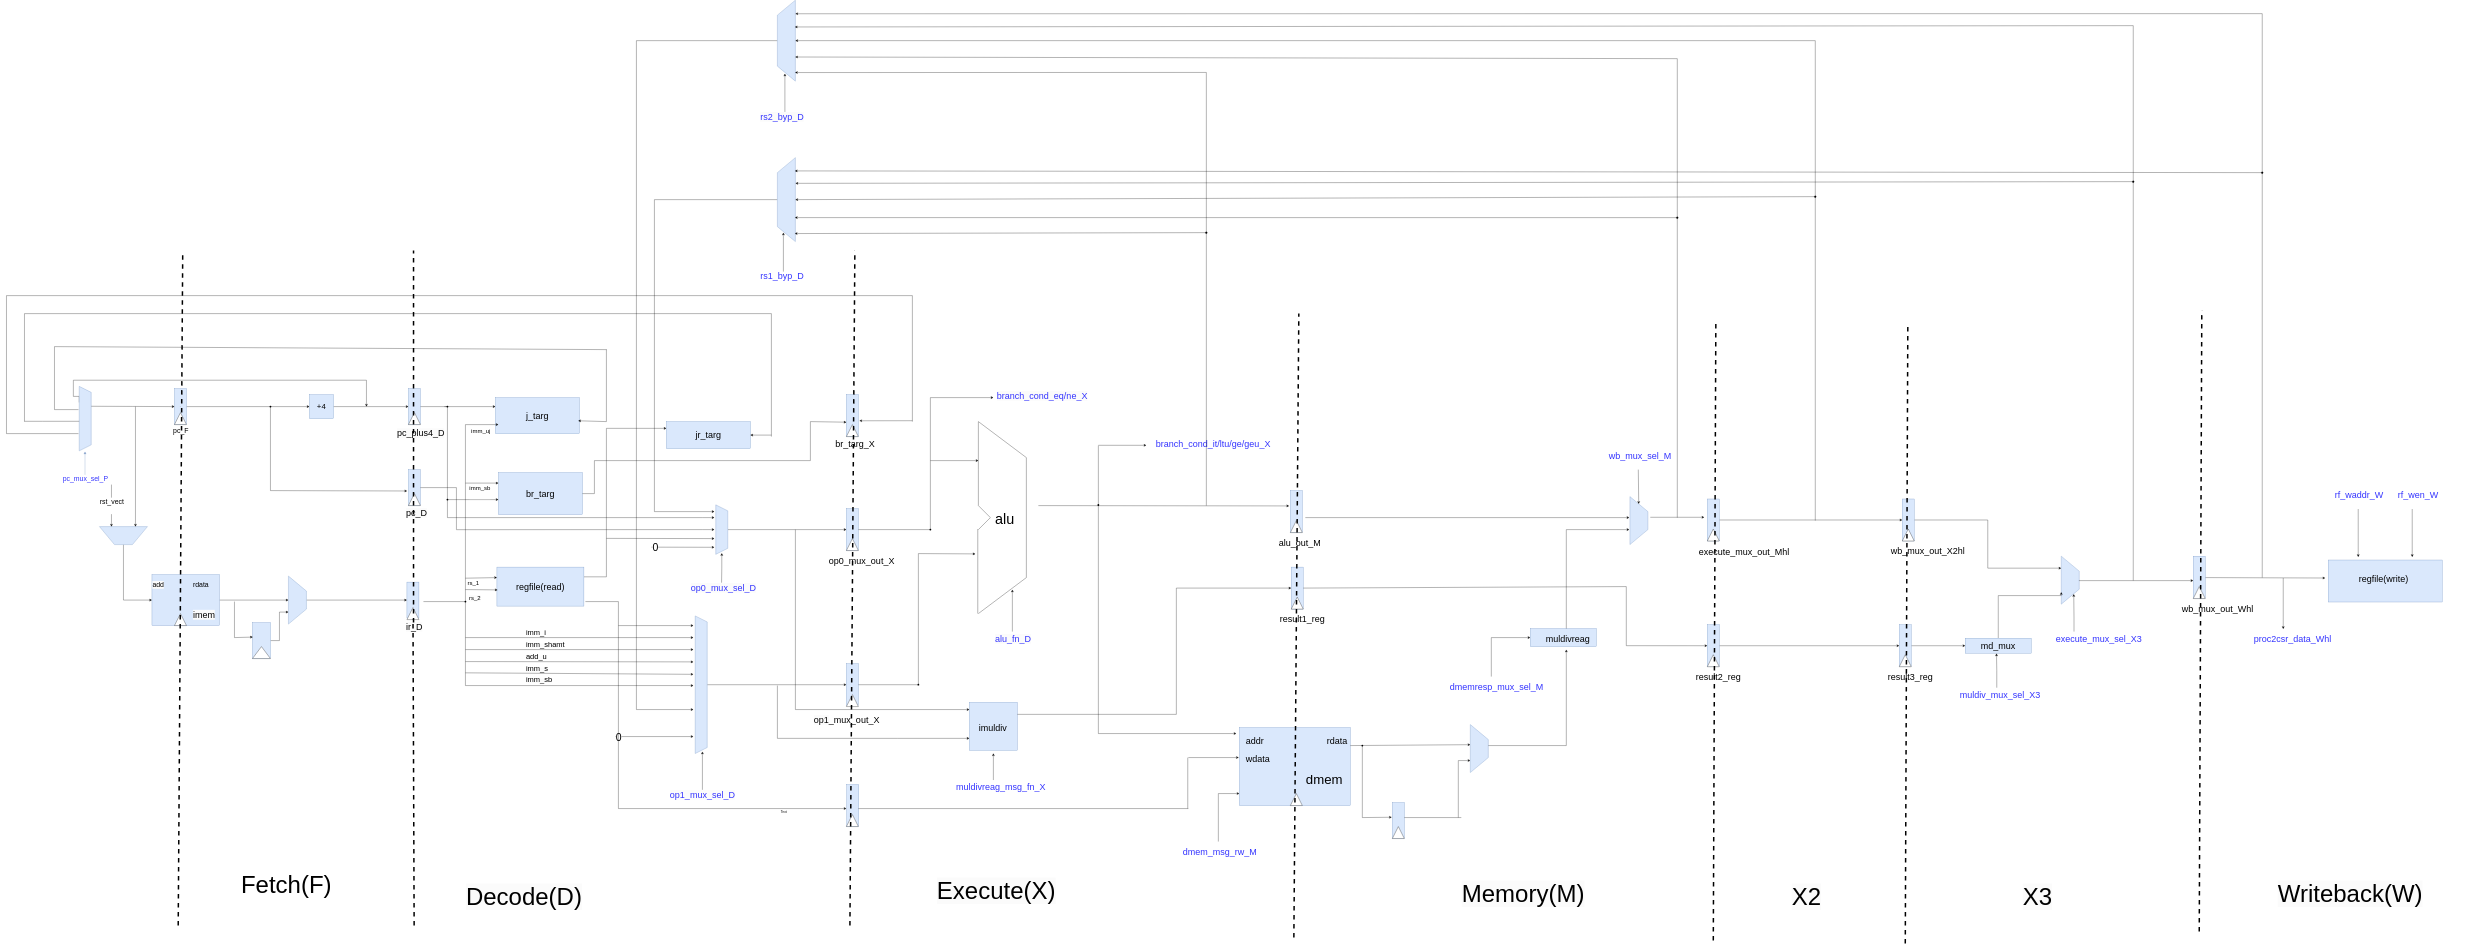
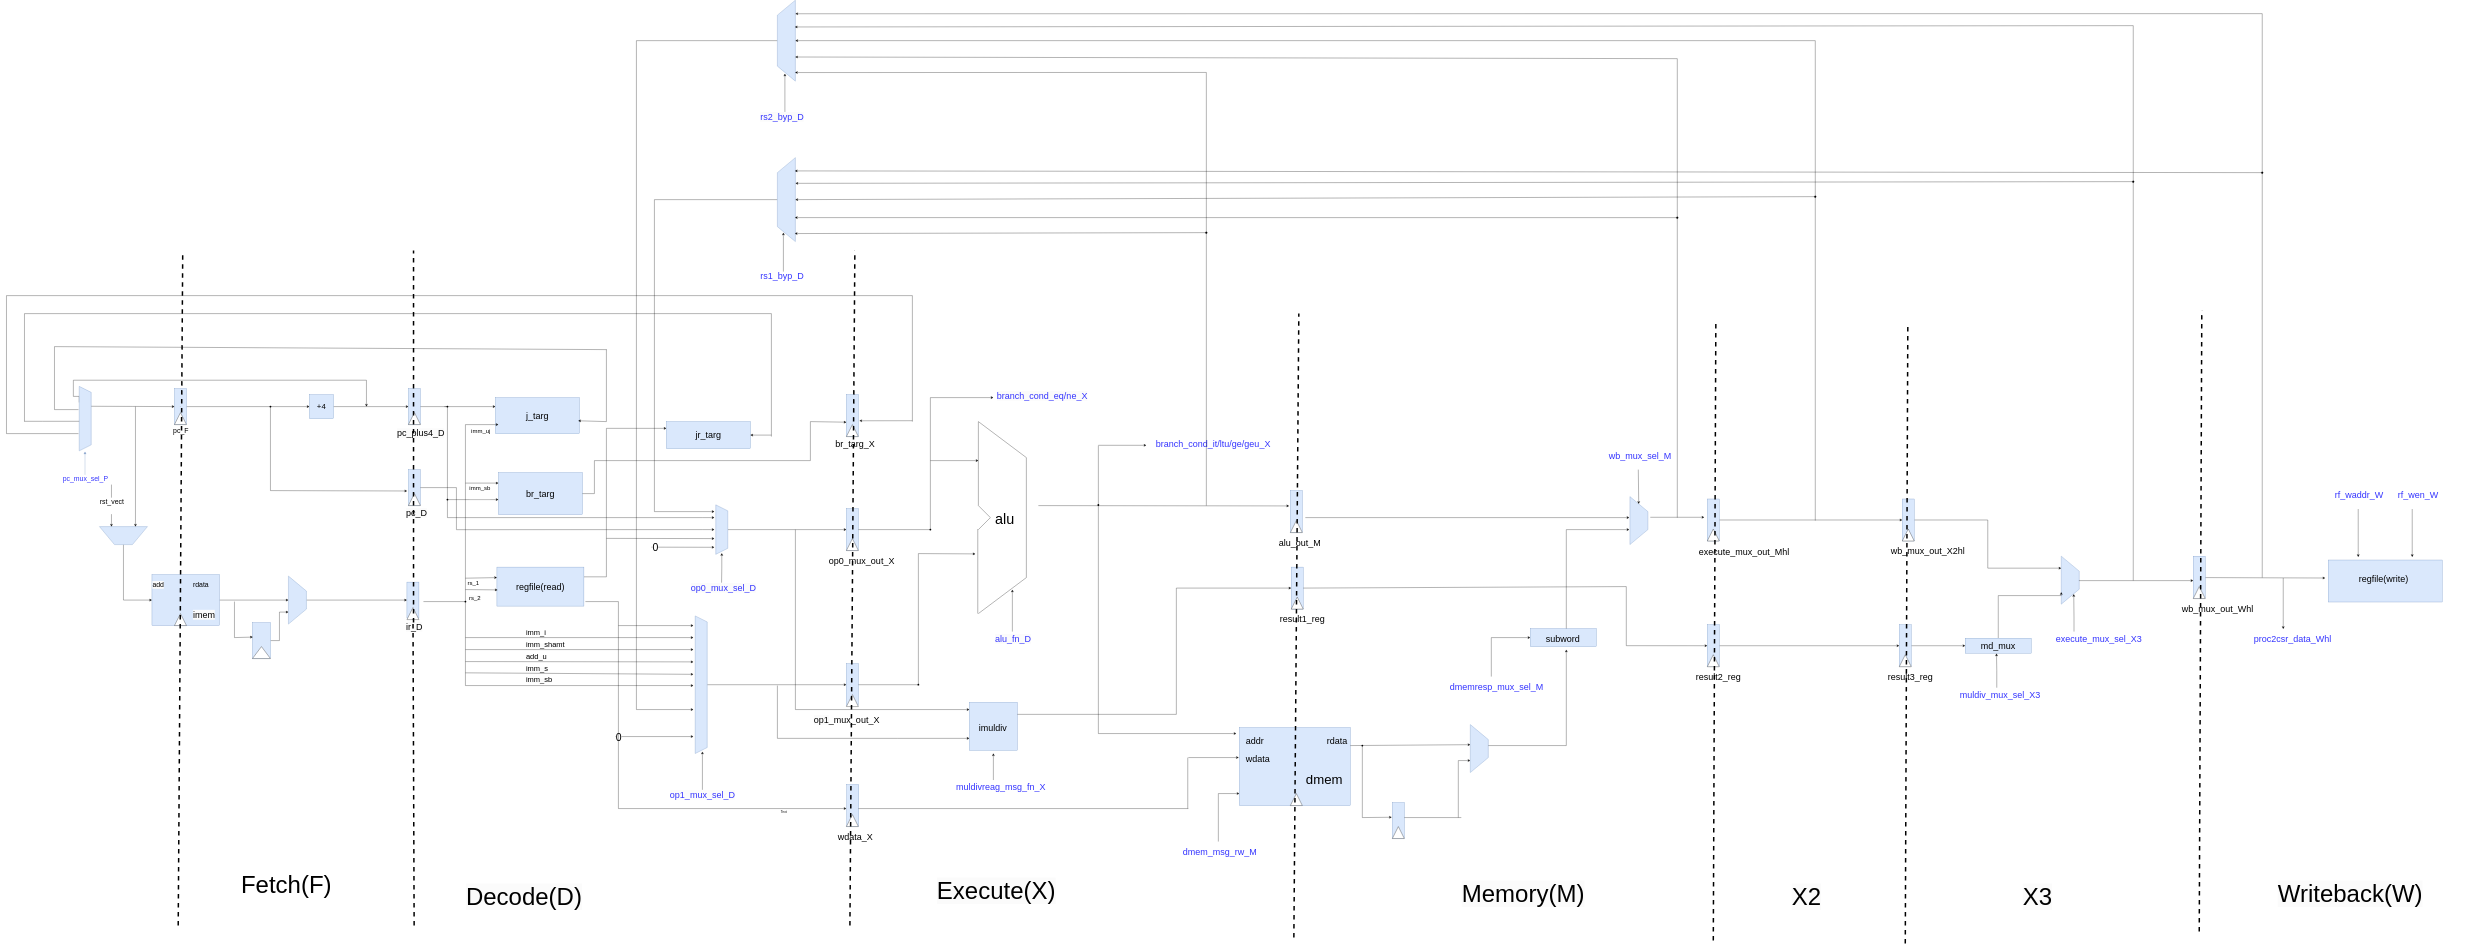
- <mxCell id="144" value="&lt;div&gt;&lt;span style=&quot;font-size: 30px;&quot;&gt;muldivreag&lt;/span&gt;&lt;/div&gt;&lt;div&gt;&lt;span style=&quot;font-size: 30px;&quot;&gt;&lt;br&gt;&lt;/span&gt;&lt;/div&gt;" style="text;whiteSpace=wrap;html=1;" parent="1" vertex="1"><mxGeometry x="5150" y="2080" width="250" height="60" as="geometry" /></mxCell>
+ <mxCell id="144" value="&lt;div&gt;&lt;span style=&quot;font-size: 30px;&quot;&gt;subword&lt;/span&gt;&lt;/div&gt;&lt;div&gt;&lt;span style=&quot;font-size: 30px;&quot;&gt;&lt;br&gt;&lt;/span&gt;&lt;/div&gt;" style="text;whiteSpace=wrap;html=1;" parent="1" vertex="1"><mxGeometry x="5150" y="2080" width="250" height="60" as="geometry" /></mxCell>
+ <mxCell id="70" value="&lt;span style=&quot;font-size: 30px;&quot;&gt;wdata_X&lt;/span&gt;&lt;div&gt;&lt;span style=&quot;font-size: 30px;&quot;&gt;&lt;br&gt;&lt;/span&gt;&lt;/div&gt;" style="text;whiteSpace=wrap;html=1;" parent="1" vertex="1"><mxGeometry x="2790" y="2740" width="250" height="60" as="geometry" /></mxCell>
